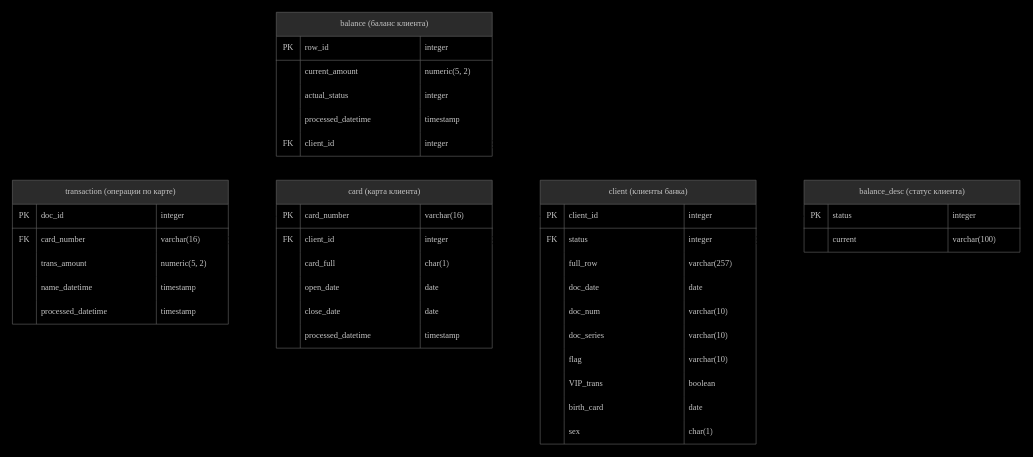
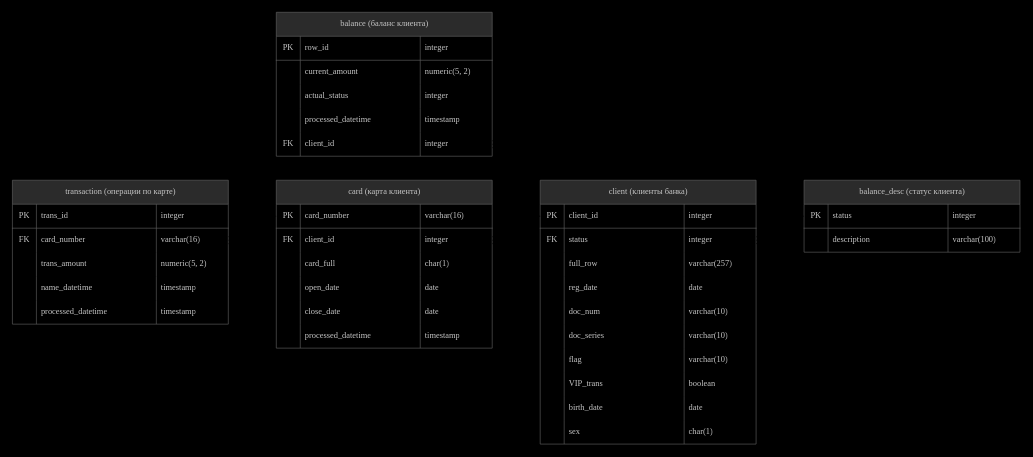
- <mxCell id="101" value="doc_id" style="shape=partialRectangle;connectable=0;fillColor=none;top=0;left=0;bottom=0;right=0;align=left;spacingLeft=6;fontStyle=0;overflow=hidden;whiteSpace=wrap;html=1;fontFamily=JetBrains Mono;fontSource=https%3A%2F%2Ffonts.googleapis.com%2Fcss%3Ffamily%3DJetBrains%2BMono;fontSize=14;fontColor=#C7C7C7;strokeColor=#666666;verticalAlign=middle;startSize=30;" vertex="1" parent="99"><mxGeometry x="40" width="200" height="40" as="geometry"><mxRectangle width="200" height="40" as="alternateBounds" /></mxGeometry></mxCell>
+ <mxCell id="101" value="trans_id" style="shape=partialRectangle;connectable=0;fillColor=none;top=0;left=0;bottom=0;right=0;align=left;spacingLeft=6;fontStyle=0;overflow=hidden;whiteSpace=wrap;html=1;fontFamily=JetBrains Mono;fontSource=https%3A%2F%2Ffonts.googleapis.com%2Fcss%3Ffamily%3DJetBrains%2BMono;fontSize=14;fontColor=#C7C7C7;strokeColor=#666666;verticalAlign=middle;startSize=30;" vertex="1" parent="99"><mxGeometry x="40" width="200" height="40" as="geometry"><mxRectangle width="200" height="40" as="alternateBounds" /></mxGeometry></mxCell>
- <mxCell id="71" value="current" style="shape=partialRectangle;connectable=0;fillColor=none;top=0;left=0;bottom=0;right=0;align=left;spacingLeft=6;overflow=hidden;whiteSpace=wrap;html=1;fontFamily=JetBrains Mono;fontSource=https%3A%2F%2Ffonts.googleapis.com%2Fcss%3Ffamily%3DJetBrains%2BMono;fontSize=14;fontStyle=0;fontColor=#C7C7C7;strokeColor=#666666;verticalAlign=middle;startSize=30;" vertex="1" parent="69"><mxGeometry x="40" width="200" height="40" as="geometry"><mxRectangle width="200" height="40" as="alternateBounds" /></mxGeometry></mxCell>
+ <mxCell id="71" value="description" style="shape=partialRectangle;connectable=0;fillColor=none;top=0;left=0;bottom=0;right=0;align=left;spacingLeft=6;overflow=hidden;whiteSpace=wrap;html=1;fontFamily=JetBrains Mono;fontSource=https%3A%2F%2Ffonts.googleapis.com%2Fcss%3Ffamily%3DJetBrains%2BMono;fontSize=14;fontStyle=0;fontColor=#C7C7C7;strokeColor=#666666;verticalAlign=middle;startSize=30;" vertex="1" parent="69"><mxGeometry x="40" width="200" height="40" as="geometry"><mxRectangle width="200" height="40" as="alternateBounds" /></mxGeometry></mxCell>
- <mxCell id="38" value="doc_date" style="shape=partialRectangle;connectable=0;fillColor=none;top=0;left=0;bottom=0;right=0;align=left;spacingLeft=6;overflow=hidden;whiteSpace=wrap;html=1;fontFamily=JetBrains Mono;fontSource=https%3A%2F%2Ffonts.googleapis.com%2Fcss%3Ffamily%3DJetBrains%2BMono;fontSize=14;fontStyle=0;fontColor=#C7C7C7;strokeColor=#666666;verticalAlign=middle;startSize=30;" vertex="1" parent="36"><mxGeometry x="40" width="200" height="40" as="geometry"><mxRectangle width="200" height="40" as="alternateBounds" /></mxGeometry></mxCell>
+ <mxCell id="38" value="reg_date" style="shape=partialRectangle;connectable=0;fillColor=none;top=0;left=0;bottom=0;right=0;align=left;spacingLeft=6;overflow=hidden;whiteSpace=wrap;html=1;fontFamily=JetBrains Mono;fontSource=https%3A%2F%2Ffonts.googleapis.com%2Fcss%3Ffamily%3DJetBrains%2BMono;fontSize=14;fontStyle=0;fontColor=#C7C7C7;strokeColor=#666666;verticalAlign=middle;startSize=30;" vertex="1" parent="36"><mxGeometry x="40" width="200" height="40" as="geometry"><mxRectangle width="200" height="40" as="alternateBounds" /></mxGeometry></mxCell>
- <mxCell id="58" value="birth_card" style="shape=partialRectangle;connectable=0;fillColor=none;top=0;left=0;bottom=0;right=0;align=left;spacingLeft=6;overflow=hidden;whiteSpace=wrap;html=1;fontFamily=JetBrains Mono;fontSource=https%3A%2F%2Ffonts.googleapis.com%2Fcss%3Ffamily%3DJetBrains%2BMono;fontSize=14;fontStyle=0;fontColor=#C7C7C7;strokeColor=#666666;verticalAlign=middle;startSize=30;" vertex="1" parent="56"><mxGeometry x="40" width="200" height="40" as="geometry"><mxRectangle width="200" height="40" as="alternateBounds" /></mxGeometry></mxCell>
+ <mxCell id="58" value="birth_date" style="shape=partialRectangle;connectable=0;fillColor=none;top=0;left=0;bottom=0;right=0;align=left;spacingLeft=6;overflow=hidden;whiteSpace=wrap;html=1;fontFamily=JetBrains Mono;fontSource=https%3A%2F%2Ffonts.googleapis.com%2Fcss%3Ffamily%3DJetBrains%2BMono;fontSize=14;fontStyle=0;fontColor=#C7C7C7;strokeColor=#666666;verticalAlign=middle;startSize=30;" vertex="1" parent="56"><mxGeometry x="40" width="200" height="40" as="geometry"><mxRectangle width="200" height="40" as="alternateBounds" /></mxGeometry></mxCell>
